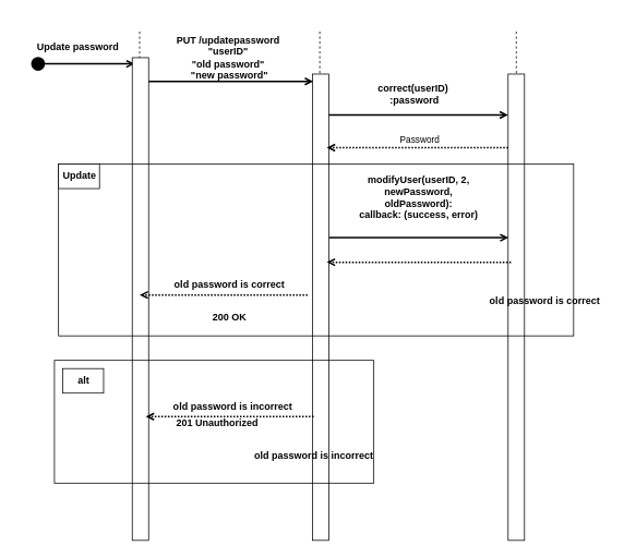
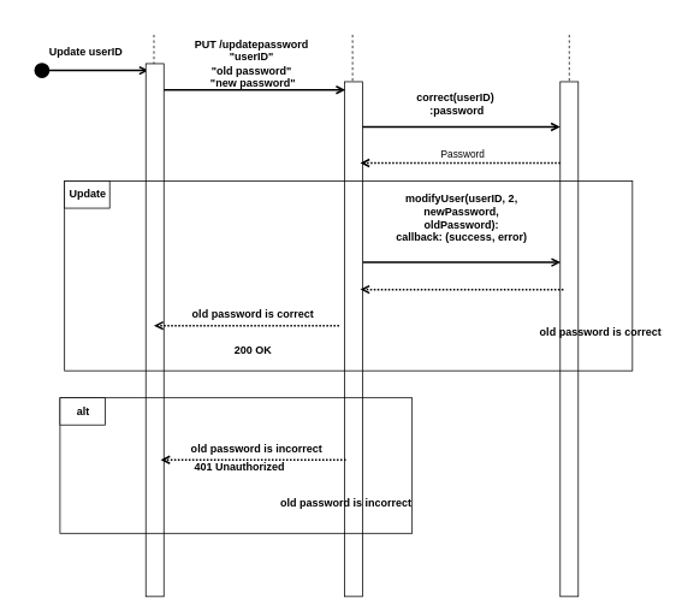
- <mxCell id="10" value="&lt;div style=&quot;width: 147.0px ; height: auto ; word-break: break-word&quot;&gt;&lt;div align=&quot;center&quot;&gt;&lt;span style=&quot;font-size: 12px ; font-family: &amp;#34;arial&amp;#34; ; white-space: pre-wrap ; font-weight: bold ; line-height: 14px ; color: rgb(0 , 0 , 0)&quot;&gt;Update password&lt;/span&gt;&lt;/div&gt;&lt;/div&gt;" style="text;html=1;nl2Br=0;html=1;nl2Br=0;verticalAlign=middle;align=center;spacingLeft=0.0;spacingRight=0;whiteSpace=wrap;gliffyId=11;" vertex="1" parent="1"><mxGeometry x="20" y="49.5" width="150" height="14" as="geometry" /></mxCell>
+ <mxCell id="10" value="&lt;div style=&quot;width: 147.0px ; height: auto ; word-break: break-word&quot;&gt;&lt;div align=&quot;center&quot;&gt;&lt;span style=&quot;font-size: 12px ; font-family: &amp;#34;arial&amp;#34; ; white-space: pre-wrap ; font-weight: bold ; line-height: 14px ; color: rgb(0 , 0 , 0)&quot;&gt;Update userID&lt;/span&gt;&lt;/div&gt;&lt;/div&gt;" style="text;html=1;nl2Br=0;html=1;nl2Br=0;verticalAlign=middle;align=center;spacingLeft=0.0;spacingRight=0;whiteSpace=wrap;gliffyId=11;" vertex="1" parent="1"><mxGeometry x="20" y="49.5" width="150" height="14" as="geometry" /></mxCell>
- <mxCell id="22" value="&lt;div style='width: 43.0px;height:auto;word-break: break-word;'&gt;&lt;div align=&quot;center&quot;&gt;&lt;span style=&quot;font-size: 12px; font-family: Arial; white-space: pre-wrap; font-weight: bold; line-height: 14px; color: rgb(0, 0, 0);&quot;&gt;alt&lt;/span&gt;&lt;/div&gt;&lt;/div&gt;" style="shape=rect;shadow=0;strokeWidth=1;fillColor=#ffffff;strokeColor=#000000;opacity=100.0;html=1;nl2Br=0;verticalAlign=middle;align=center;spacingLeft=2.0;spacingRight=0;whiteSpace=wrap;gliffyId=33;" vertex="1" parent="1"><mxGeometry x="76" y="450" width="50" height="30" as="geometry" /></mxCell>
+ <mxCell id="22" value="&lt;div style='width: 43.0px;height:auto;word-break: break-word;'&gt;&lt;div align=&quot;center&quot;&gt;&lt;span style=&quot;font-size: 12px; font-family: Arial; white-space: pre-wrap; font-weight: bold; line-height: 14px; color: rgb(0, 0, 0);&quot;&gt;alt&lt;/span&gt;&lt;/div&gt;&lt;/div&gt;" style="shape=rect;shadow=0;strokeWidth=1;fillColor=#ffffff;strokeColor=#000000;opacity=100.0;html=1;nl2Br=0;verticalAlign=middle;align=center;spacingLeft=2.0;spacingRight=0;whiteSpace=wrap;gliffyId=33;" vertex="1" parent="1"><mxGeometry x="66" y="440" width="50" height="30" as="geometry" /></mxCell>
- <mxCell id="24" value="&lt;div style='width: 147.0px;height:auto;word-break: break-word;'&gt;&lt;div align=&quot;center&quot;&gt;&lt;span style=&quot;font-size: 12px; font-family: Arial; white-space: pre-wrap; font-weight: bold; line-height: 14px; color: rgb(0, 0, 0);&quot;&gt;201 Unauthorized&lt;/span&gt;&lt;/div&gt;&lt;/div&gt;" style="text;html=1;nl2Br=0;html=1;nl2Br=0;verticalAlign=middle;align=center;spacingLeft=0.0;spacingRight=0;whiteSpace=wrap;gliffyId=38;" vertex="1" parent="1"><mxGeometry x="189.5" y="510" width="150" height="14" as="geometry" /></mxCell>
+ <mxCell id="24" value="&lt;div style='width: 147.0px;height:auto;word-break: break-word;'&gt;&lt;div align=&quot;center&quot;&gt;&lt;span style=&quot;font-size: 12px; font-family: Arial; white-space: pre-wrap; font-weight: bold; line-height: 14px; color: rgb(0, 0, 0);&quot;&gt;401 Unauthorized&lt;/span&gt;&lt;/div&gt;&lt;/div&gt;" style="text;html=1;nl2Br=0;html=1;nl2Br=0;verticalAlign=middle;align=center;spacingLeft=0.0;spacingRight=0;whiteSpace=wrap;gliffyId=38;" vertex="1" parent="1"><mxGeometry x="189.5" y="510" width="150" height="14" as="geometry" /></mxCell>
